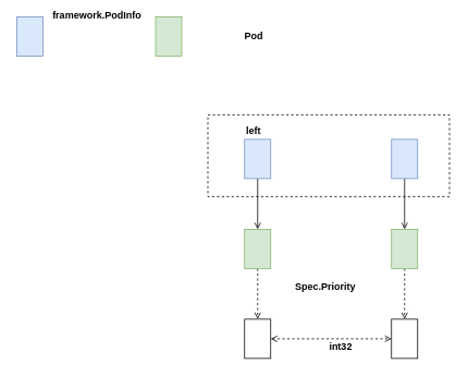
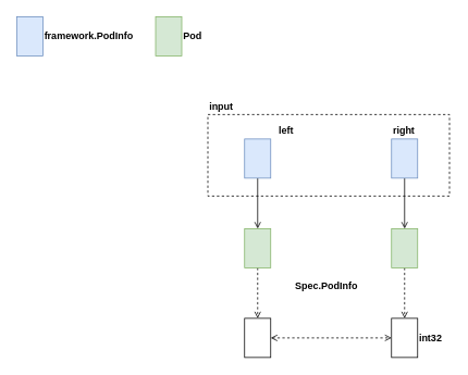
- <mxCell id="4" value="framework.PodInfo" style="text;html=1;align=left;verticalAlign=middle;resizable=0;points=[];autosize=1;fontSize=12;fontStyle=1" parent="1" vertex="1"><mxGeometry x="62" y="9" width="120" height="20" as="geometry" /></mxCell>
+ <mxCell id="4" value="framework.PodInfo" style="text;html=1;align=left;verticalAlign=middle;resizable=0;points=[];autosize=1;fontSize=12;fontStyle=1" parent="1" vertex="1"><mxGeometry x="52" y="34" width="120" height="20" as="geometry" /></mxCell>
- <mxCell id="6" value="Pod" style="text;html=1;align=left;verticalAlign=middle;resizable=0;points=[];autosize=1;fontSize=12;fontStyle=1" parent="1" vertex="1"><mxGeometry x="297" y="34" width="40" height="20" as="geometry" /></mxCell>
+ <mxCell id="6" value="Pod" style="text;html=1;align=left;verticalAlign=middle;resizable=0;points=[];autosize=1;fontSize=12;fontStyle=1" parent="1" vertex="1"><mxGeometry x="222" y="34" width="40" height="20" as="geometry" /></mxCell>
+ <mxCell id="22" value="input" style="text;html=1;align=left;verticalAlign=middle;resizable=0;points=[];autosize=1;fontSize=12;fontStyle=1" parent="1" vertex="1"><mxGeometry x="254" y="120" width="40" height="20" as="geometry" /></mxCell>
- <mxCell id="11" value="left" style="text;html=1;align=left;verticalAlign=middle;resizable=0;points=[];autosize=1;fontSize=12;fontStyle=1" parent="1" vertex="1"><mxGeometry x="299" y="150" width="30" height="20" as="geometry" /></mxCell>
+ <mxCell id="11" value="left" style="text;html=1;align=left;verticalAlign=middle;resizable=0;points=[];autosize=1;fontSize=12;fontStyle=1" parent="1" vertex="1"><mxGeometry x="339" y="150" width="30" height="20" as="geometry" /></mxCell>
+ <mxCell id="12" value="right" style="text;html=1;align=left;verticalAlign=middle;resizable=0;points=[];autosize=1;fontSize=12;fontStyle=1" parent="1" vertex="1"><mxGeometry x="479" y="150" width="40" height="20" as="geometry" /></mxCell>
- <mxCell id="20" value="Spec.Priority" style="text;html=1;align=left;verticalAlign=middle;resizable=0;points=[];autosize=1;fontSize=12;fontStyle=1" parent="1" vertex="1"><mxGeometry x="359" y="340" width="90" height="20" as="geometry" /></mxCell>
+ <mxCell id="20" value="Spec.PodInfo" style="text;html=1;align=left;verticalAlign=middle;resizable=0;points=[];autosize=1;fontSize=12;fontStyle=1" parent="1" vertex="1"><mxGeometry x="359" y="340" width="90" height="20" as="geometry" /></mxCell>
- <mxCell id="21" value="int32" style="text;html=1;align=left;verticalAlign=middle;resizable=0;points=[];autosize=1;fontSize=12;fontStyle=1" parent="1" vertex="1"><mxGeometry x="401" y="414" width="40" height="20" as="geometry" /></mxCell>
+ <mxCell id="21" value="int32" style="text;html=1;align=left;verticalAlign=middle;resizable=0;points=[];autosize=1;fontSize=12;fontStyle=1" parent="1" vertex="1"><mxGeometry x="511" y="404" width="40" height="20" as="geometry" /></mxCell>
